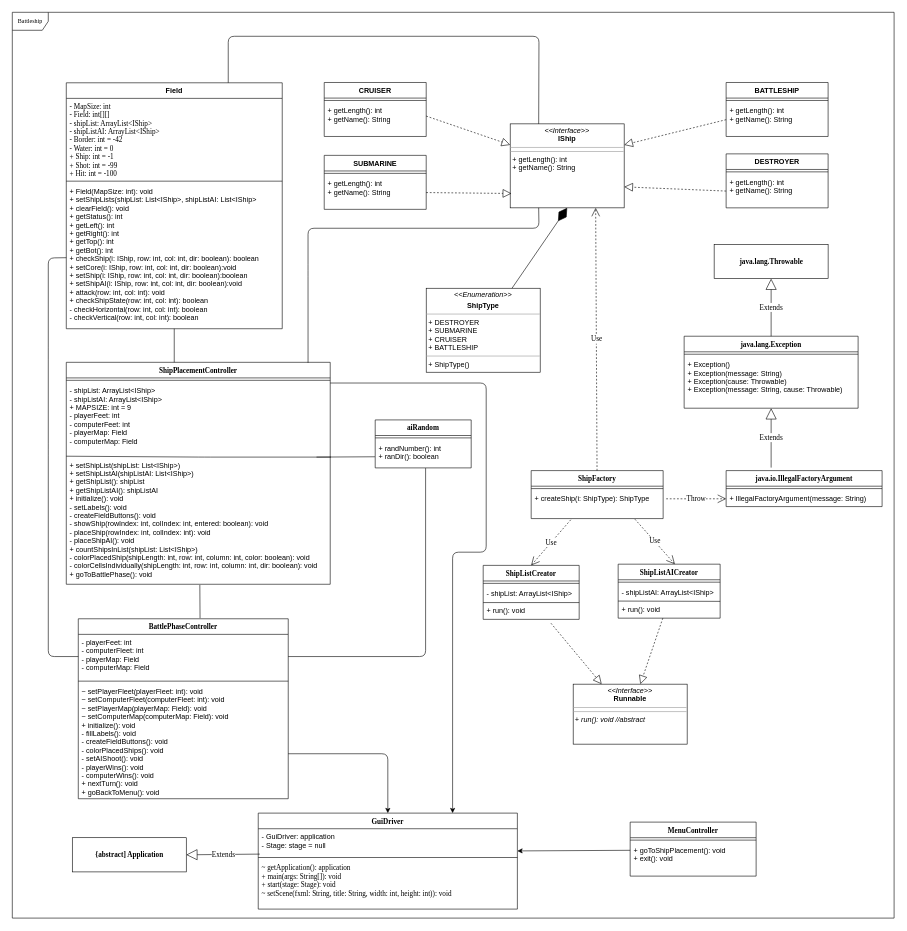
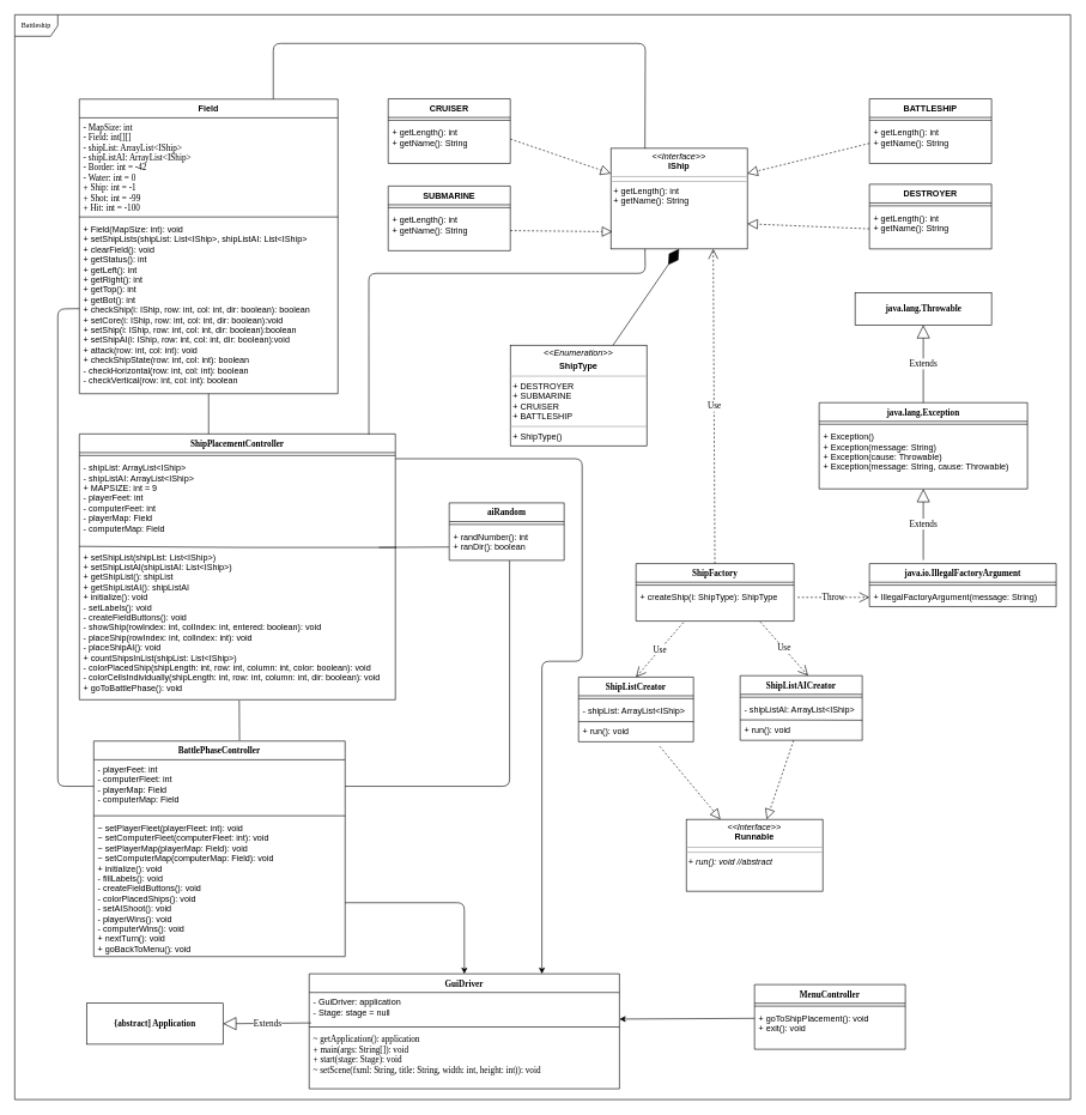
- <mxCell id="29" value="java.lang.Throwable" style="html=1;fontFamily=Georgia;fontSize=12;fontStyle=1" parent="1" vertex="1"><mxGeometry x="1190" y="407" width="190" height="57" as="geometry" /></mxCell>
+ <mxCell id="29" value="java.lang.Throwable" style="html=1;fontFamily=Georgia;fontSize=12;fontStyle=1" parent="1" vertex="1"><mxGeometry x="1190" y="407" width="190" height="45" as="geometry" /></mxCell>
